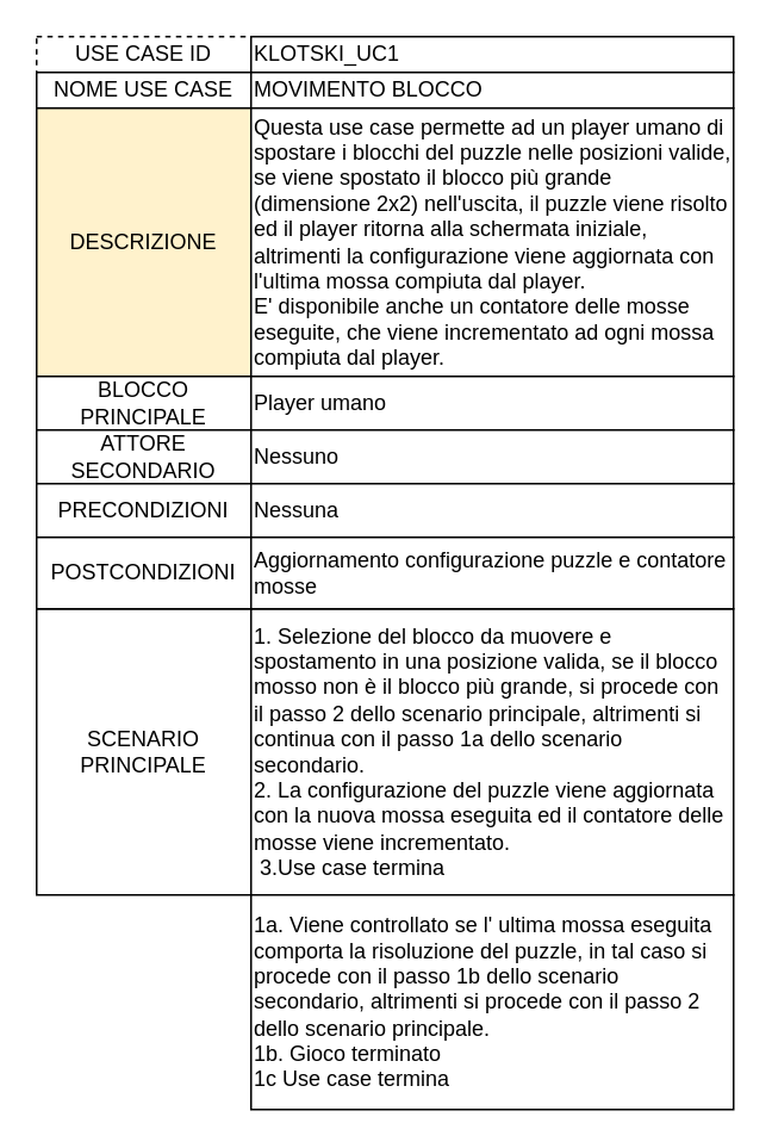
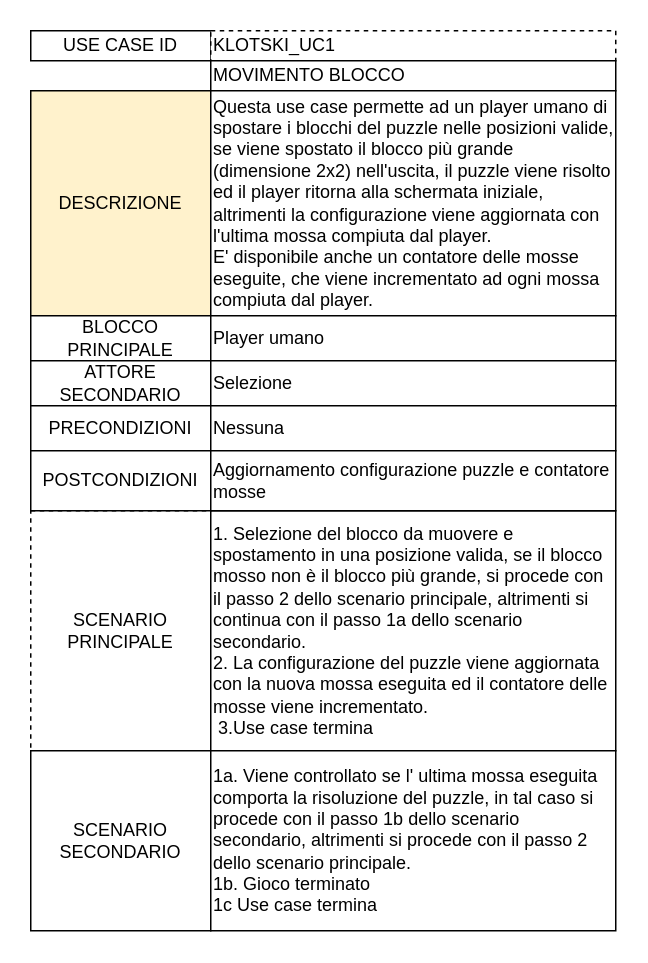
- <mxCell id="2" value="USE CASE ID" style="rounded=0;whiteSpace=wrap;html=1;dashed=1;" parent="1" vertex="1"><mxGeometry x="20" y="20" width="120" height="20" as="geometry" /></mxCell>
+ <mxCell id="2" value="USE CASE ID" style="rounded=0;whiteSpace=wrap;html=1;" parent="1" vertex="1"><mxGeometry x="20" y="20" width="120" height="20" as="geometry" /></mxCell>
- <mxCell id="3" value="KLOTSKI_UC1" style="rounded=0;whiteSpace=wrap;html=1;align=left;" parent="1" vertex="1"><mxGeometry x="140" y="20" width="270" height="20" as="geometry" /></mxCell>
+ <mxCell id="3" value="KLOTSKI_UC1" style="rounded=0;whiteSpace=wrap;html=1;align=left;dashed=1;" parent="1" vertex="1"><mxGeometry x="140" y="20" width="270" height="20" as="geometry" /></mxCell>
- <mxCell id="4" value="NOME USE CASE" style="rounded=0;whiteSpace=wrap;html=1;" parent="1" vertex="1"><mxGeometry x="20" y="40" width="120" height="20" as="geometry" /></mxCell>
- <mxCell id="11" value="Nessuno" style="rounded=0;whiteSpace=wrap;html=1;align=left;" parent="1" vertex="1"><mxGeometry x="140" y="240" width="270" height="30" as="geometry" /></mxCell>
+ <mxCell id="11" value="Selezione" style="rounded=0;whiteSpace=wrap;html=1;align=left;" parent="1" vertex="1"><mxGeometry x="140" y="240" width="270" height="30" as="geometry" /></mxCell>
- <mxCell id="12" value="SCENARIO PRINCIPALE" style="rounded=0;whiteSpace=wrap;html=1;" parent="1" vertex="1"><mxGeometry x="20" y="340" width="120" height="160" as="geometry" /></mxCell>
+ <mxCell id="12" value="SCENARIO PRINCIPALE" style="rounded=0;whiteSpace=wrap;html=1;dashed=1;" parent="1" vertex="1"><mxGeometry x="20" y="340" width="120" height="160" as="geometry" /></mxCell>
+ <mxCell id="14" value="SCENARIO SECONDARIO" style="rounded=0;whiteSpace=wrap;html=1;" parent="1" vertex="1"><mxGeometry x="20" y="500" width="120" height="120" as="geometry" /></mxCell>
